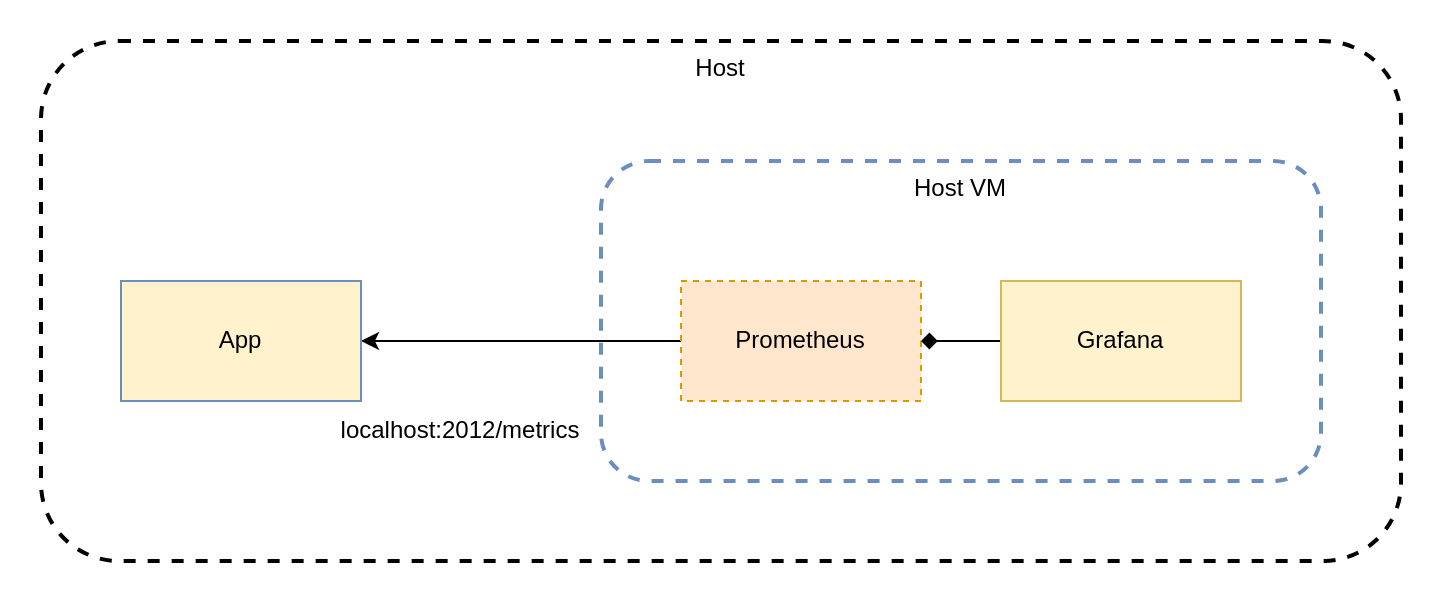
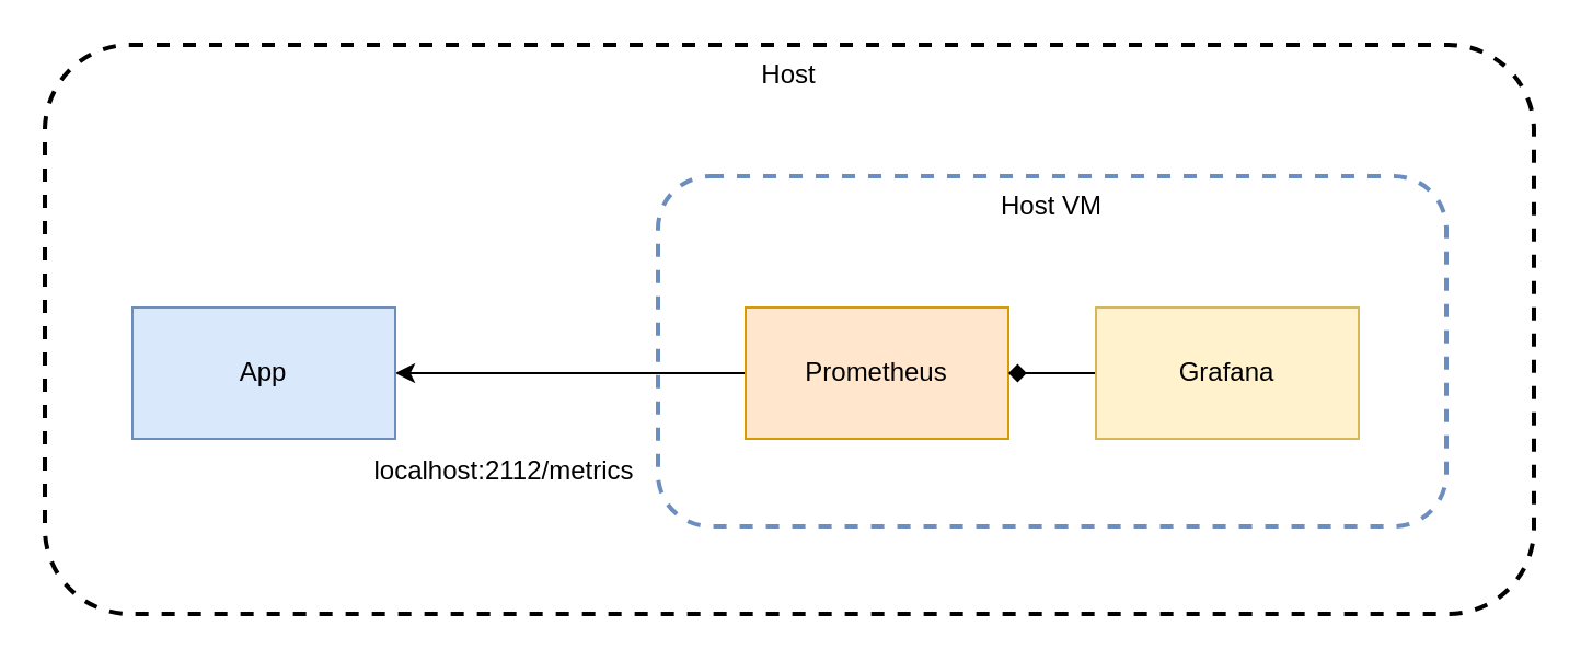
- <mxCell id="8" value="App" style="rounded=0;whiteSpace=wrap;html=1;fillColor=#fff2cc;strokeColor=#6c8ebf;" parent="1" vertex="1"><mxGeometry x="60" y="140" width="120" height="60" as="geometry" /></mxCell>
+ <mxCell id="8" value="App" style="rounded=0;whiteSpace=wrap;html=1;fillColor=#dae8fc;strokeColor=#6c8ebf;" parent="1" vertex="1"><mxGeometry x="60" y="140" width="120" height="60" as="geometry" /></mxCell>
- <mxCell id="5" value="Prometheus" style="rounded=0;whiteSpace=wrap;html=1;fillColor=#ffe6cc;strokeColor=#d79b00;dashed=1;" parent="1" vertex="1"><mxGeometry x="340" y="140" width="120" height="60" as="geometry" /></mxCell>
+ <mxCell id="5" value="Prometheus" style="rounded=0;whiteSpace=wrap;html=1;fillColor=#ffe6cc;strokeColor=#d79b00;" parent="1" vertex="1"><mxGeometry x="340" y="140" width="120" height="60" as="geometry" /></mxCell>
- <mxCell id="9" value="localhost:2012/metrics" style="text;html=1;strokeColor=none;fillColor=none;align=center;verticalAlign=middle;whiteSpace=wrap;rounded=0;" parent="1" vertex="1"><mxGeometry x="160" y="200" width="140" height="30" as="geometry" /></mxCell>
+ <mxCell id="9" value="localhost:2112/metrics" style="text;html=1;strokeColor=none;fillColor=none;align=center;verticalAlign=middle;whiteSpace=wrap;rounded=0;" parent="1" vertex="1"><mxGeometry x="160" y="200" width="140" height="30" as="geometry" /></mxCell>
